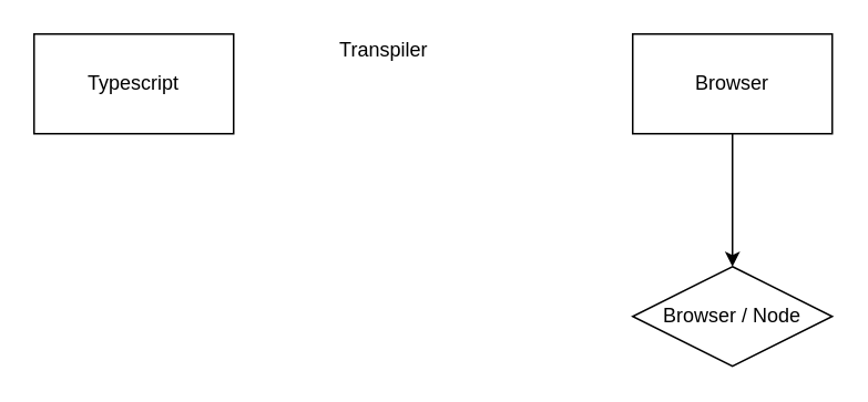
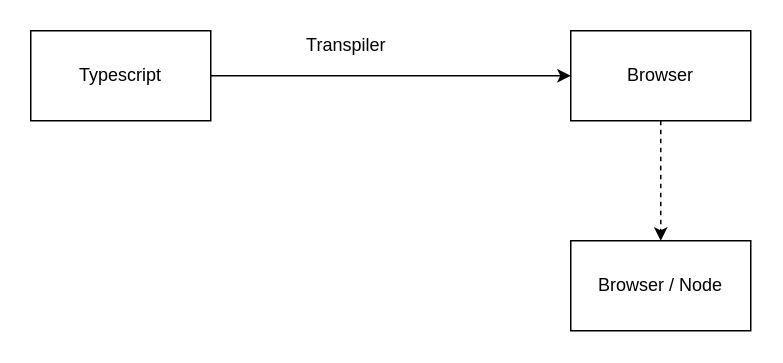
+ <mxCell id="2" value="" style="edgeStyle=orthogonalEdgeStyle;rounded=0;orthogonalLoop=1;jettySize=auto;html=1;" parent="1" source="3" target="5" edge="1"><mxGeometry relative="1" as="geometry" /></mxCell>
- <mxCell id="4" value="" style="edgeStyle=orthogonalEdgeStyle;rounded=0;orthogonalLoop=1;jettySize=auto;html=1;" parent="1" source="5" target="6" edge="1"><mxGeometry relative="1" as="geometry" /></mxCell>
+ <mxCell id="4" value="" style="edgeStyle=orthogonalEdgeStyle;rounded=0;orthogonalLoop=1;jettySize=auto;html=1;dashed=1;" parent="1" source="5" target="6" edge="1"><mxGeometry relative="1" as="geometry" /></mxCell>
- <mxCell id="6" value="Browser / Node" style="rhombus;whiteSpace=wrap;html=1;" parent="1" vertex="1"><mxGeometry x="380" y="160" width="120" height="60" as="geometry" /></mxCell>
+ <mxCell id="6" value="Browser / Node" style="rounded=0;whiteSpace=wrap;html=1;" parent="1" vertex="1"><mxGeometry x="380" y="160" width="120" height="60" as="geometry" /></mxCell>
